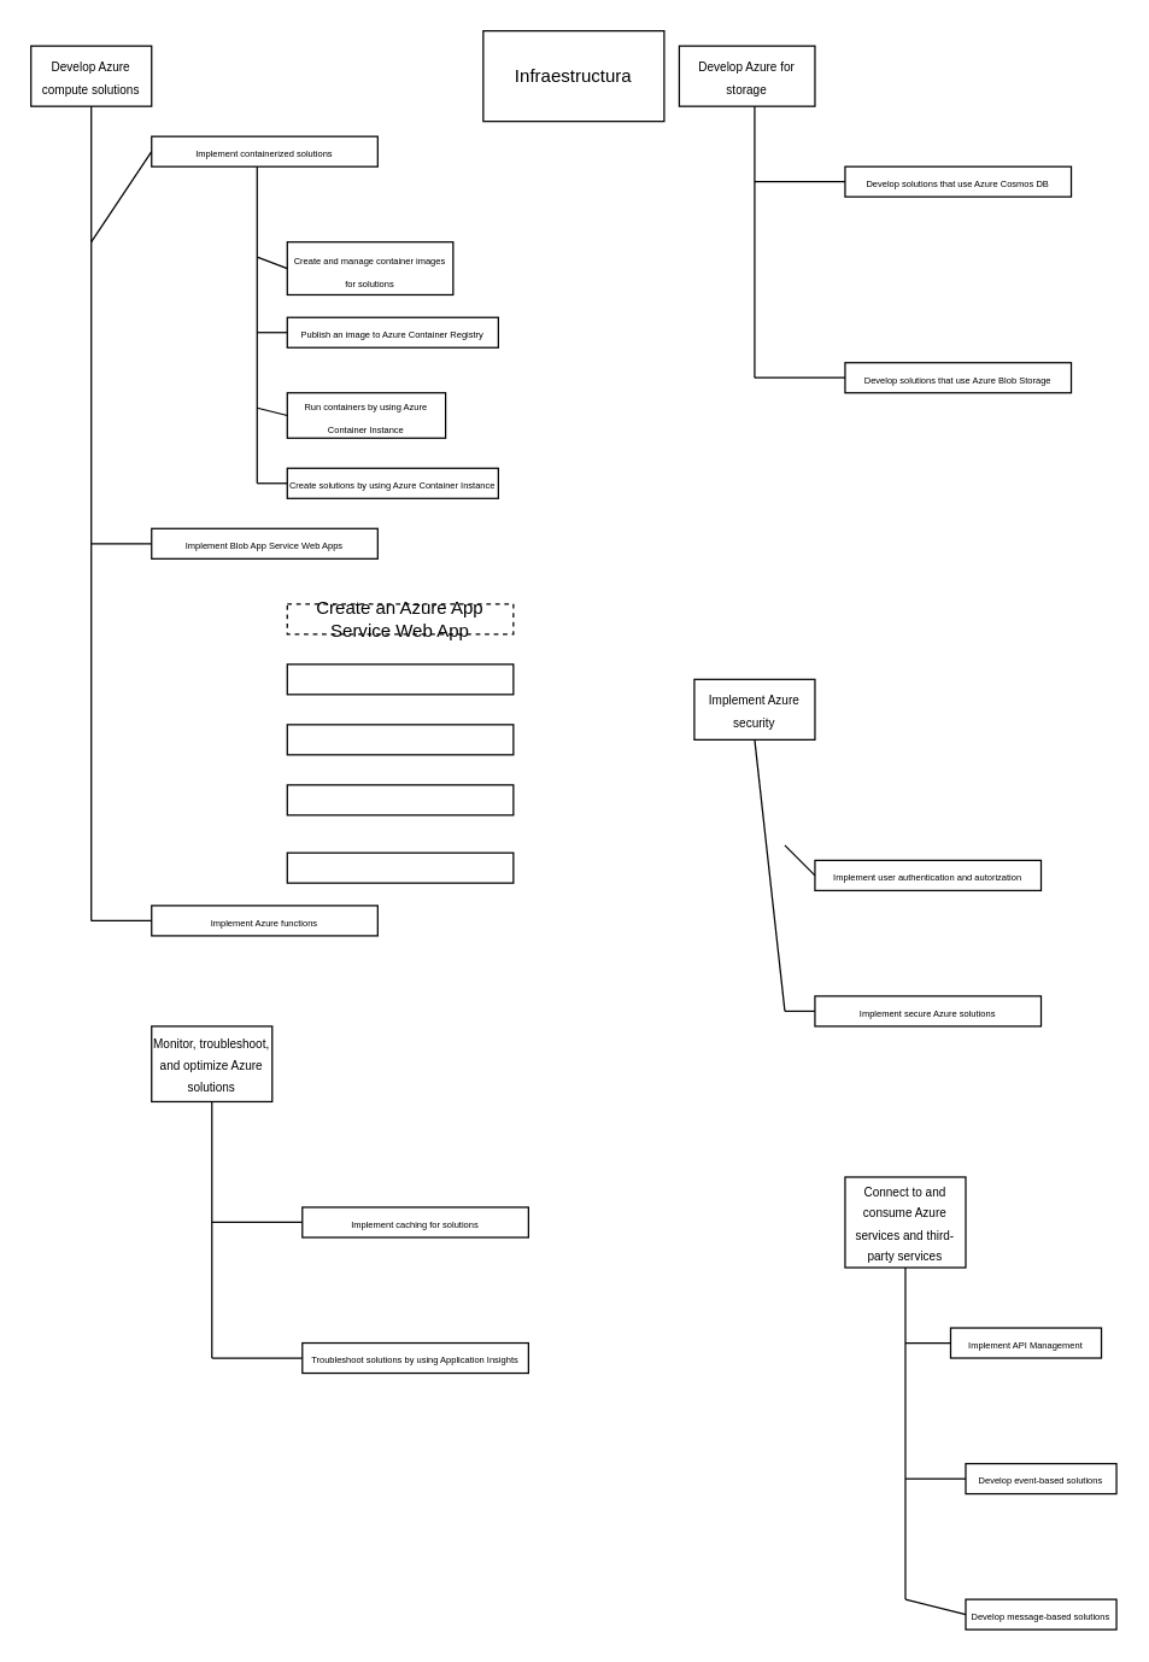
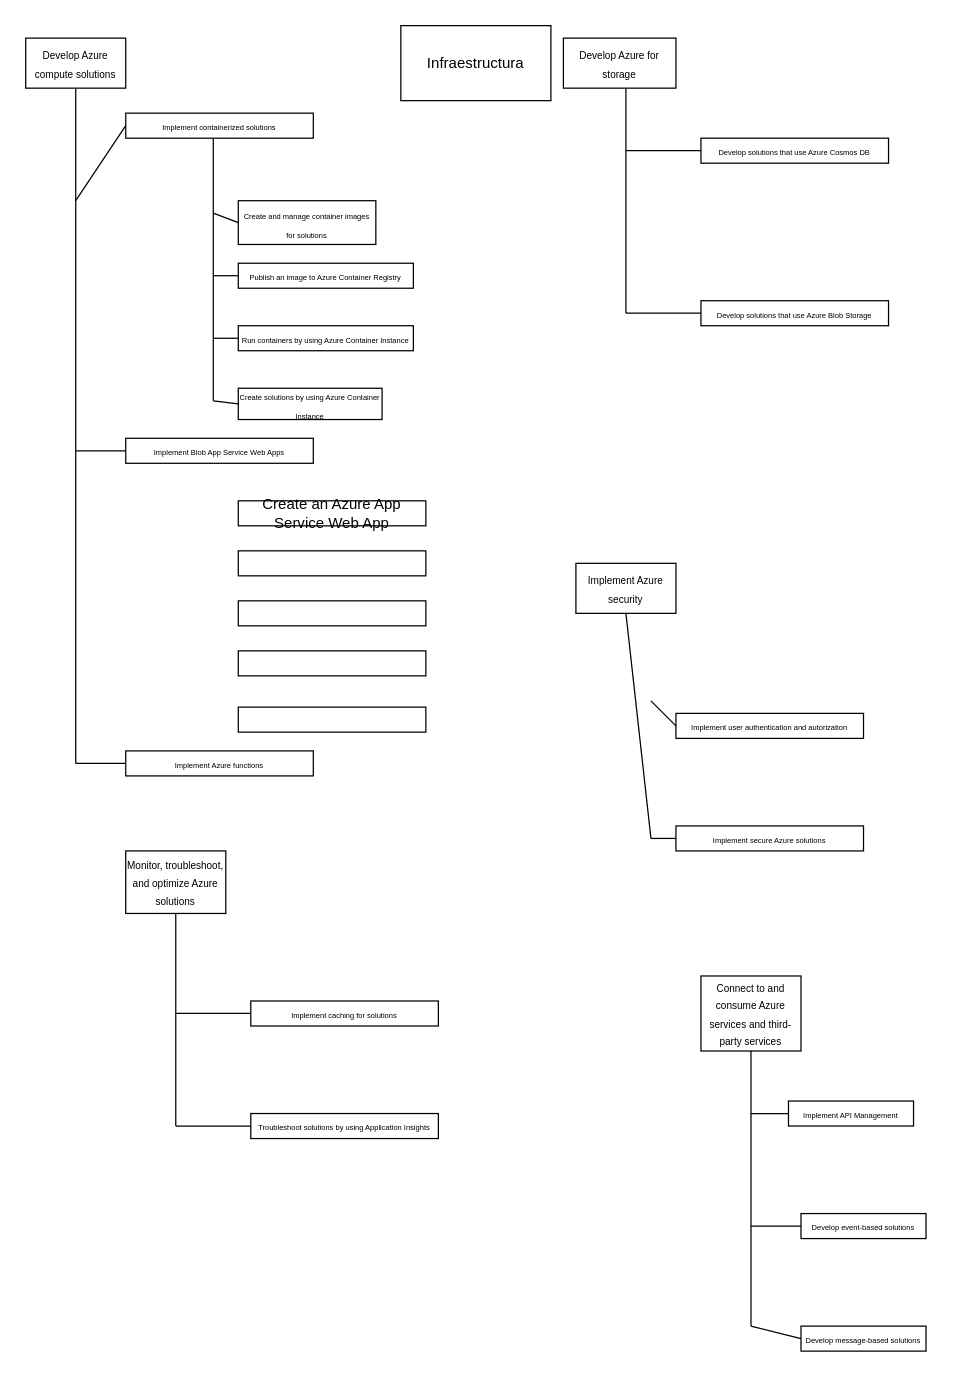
- <mxCell id="39" value="&lt;span style=&quot;font-size: 6px;&quot;&gt;Run containers by using Azure Container Instance&lt;/span&gt;" style="rounded=0;whiteSpace=wrap;html=1;" vertex="1" parent="1"><mxGeometry x="190" y="260" width="105" height="30" as="geometry" /></mxCell>
+ <mxCell id="39" value="&lt;span style=&quot;font-size: 6px;&quot;&gt;Run containers by using Azure Container Instance&lt;/span&gt;" style="rounded=0;whiteSpace=wrap;html=1;" vertex="1" parent="1"><mxGeometry x="190" y="260" width="140" height="20" as="geometry" /></mxCell>
- <mxCell id="40" value="&lt;span style=&quot;font-size: 6px;&quot;&gt;Create solutions by using Azure Container Instance&lt;/span&gt;" style="rounded=0;whiteSpace=wrap;html=1;" vertex="1" parent="1"><mxGeometry x="190" y="310" width="140" height="20" as="geometry" /></mxCell>
+ <mxCell id="40" value="&lt;span style=&quot;font-size: 6px;&quot;&gt;Create solutions by using Azure Container Instance&lt;/span&gt;" style="rounded=0;whiteSpace=wrap;html=1;" vertex="1" parent="1"><mxGeometry x="190" y="310" width="115" height="25" as="geometry" /></mxCell>
- <mxCell id="46" value="Create an Azure App Service Web App" style="rounded=0;whiteSpace=wrap;html=1;dashed=1;" vertex="1" parent="1"><mxGeometry x="190" y="400" width="150" height="20" as="geometry" /></mxCell>
+ <mxCell id="46" value="Create an Azure App Service Web App" style="rounded=0;whiteSpace=wrap;html=1;" vertex="1" parent="1"><mxGeometry x="190" y="400" width="150" height="20" as="geometry" /></mxCell>
